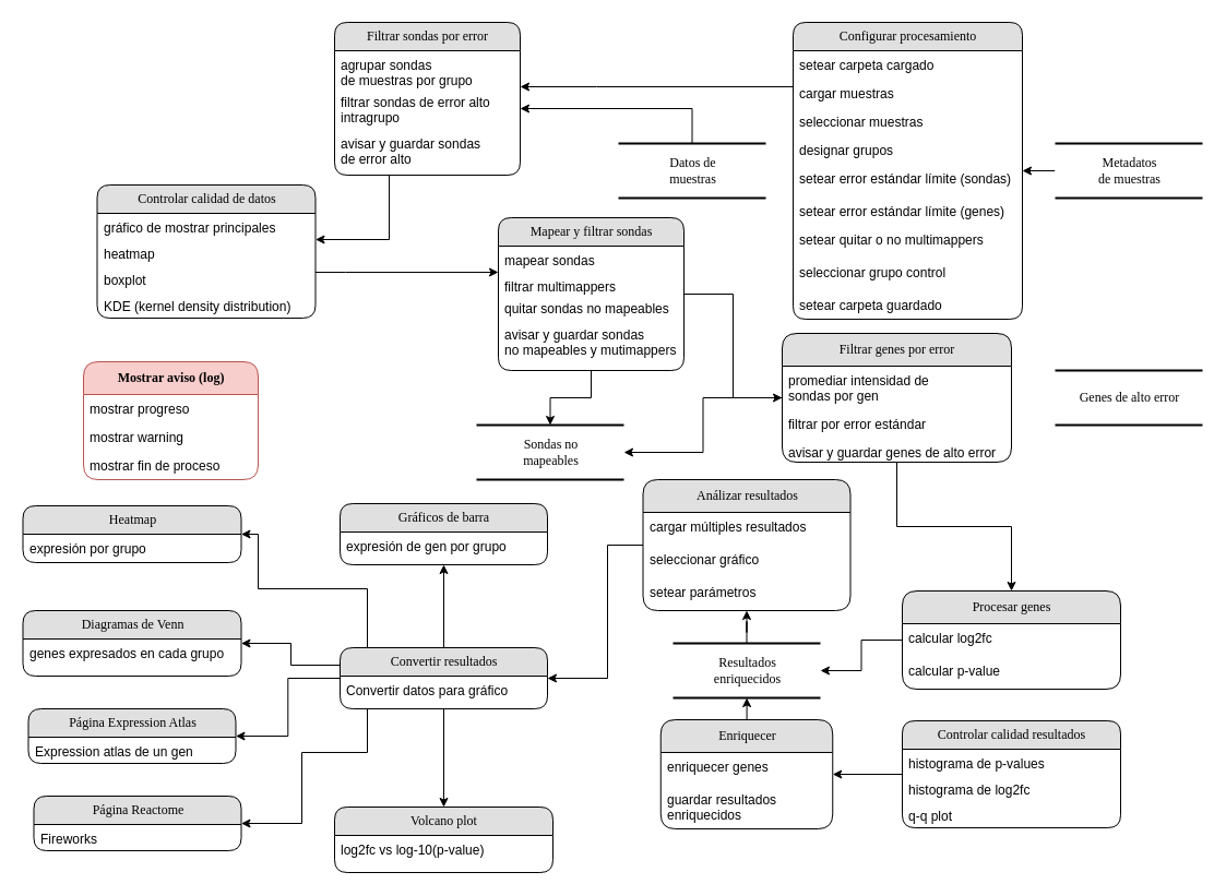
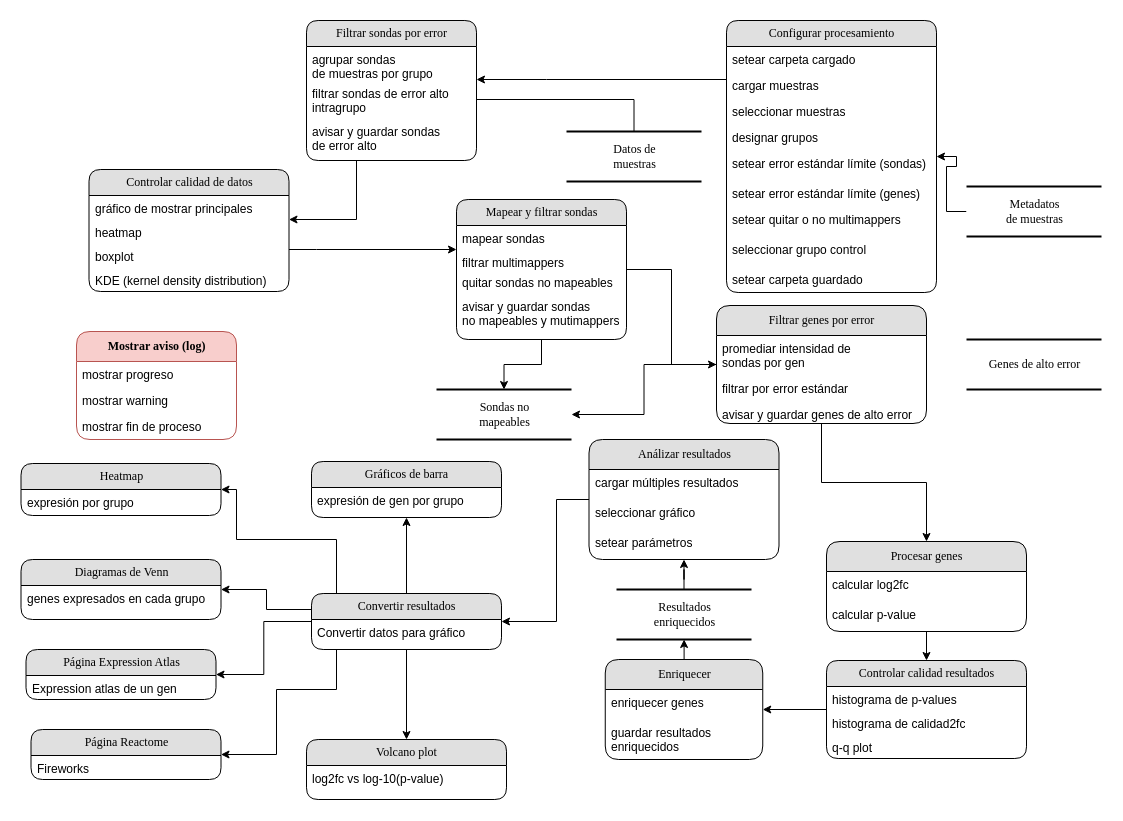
- <mxCell id="17" style="edgeStyle=orthogonalEdgeStyle;rounded=0;orthogonalLoop=1;jettySize=auto;html=1;" edge="1" parent="1" source="18" target="32"><mxGeometry relative="1" as="geometry"><Array as="points"><mxPoint x="634" y="99" /></Array></mxGeometry></mxCell>
+ <mxCell id="17" style="edgeStyle=orthogonalEdgeStyle;rounded=0;orthogonalLoop=1;jettySize=auto;html=1;endArrow=none;" edge="1" parent="1" source="18" target="32"><mxGeometry relative="1" as="geometry"><Array as="points"><mxPoint x="634" y="99" /></Array></mxGeometry></mxCell>
- <mxCell id="30" value="Metadatos &lt;br&gt;de muestras" style="html=1;rounded=0;shadow=0;comic=0;labelBackgroundColor=none;strokeWidth=2;fontFamily=Verdana;fontSize=12;align=center;shape=mxgraph.ios7ui.horLines;" vertex="1" parent="1"><mxGeometry x="966" y="131" width="135" height="50" as="geometry" /></mxCell>
+ <mxCell id="30" value="Metadatos &lt;br&gt;de muestras" style="html=1;rounded=0;shadow=0;comic=0;labelBackgroundColor=none;strokeWidth=2;fontFamily=Verdana;fontSize=12;align=center;shape=mxgraph.ios7ui.horLines;" vertex="1" parent="1"><mxGeometry x="966" y="186" width="135" height="50" as="geometry" /></mxCell>
- <mxCell id="68" style="edgeStyle=orthogonalEdgeStyle;rounded=0;orthogonalLoop=1;jettySize=auto;html=1;" edge="1" parent="1" source="69" target="53"><mxGeometry relative="1" as="geometry" /></mxCell>
+ <mxCell id="68" style="edgeStyle=orthogonalEdgeStyle;rounded=0;orthogonalLoop=1;jettySize=auto;html=1;" edge="1" parent="1" source="69" target="73"><mxGeometry relative="1" as="geometry" /></mxCell>
- <mxCell id="75" value="histograma de log2fc" style="text;html=1;strokeColor=none;fillColor=none;spacingLeft=4;spacingRight=4;whiteSpace=wrap;overflow=hidden;rotatable=0;points=[[0,0.5],[1,0.5]];portConstraint=eastwest;" vertex="1" parent="73"><mxGeometry y="50" width="200" height="24" as="geometry" /></mxCell>
+ <mxCell id="75" value="histograma de calidad2fc" style="text;html=1;strokeColor=none;fillColor=none;spacingLeft=4;spacingRight=4;whiteSpace=wrap;overflow=hidden;rotatable=0;points=[[0,0.5],[1,0.5]];portConstraint=eastwest;" vertex="1" parent="73"><mxGeometry y="50" width="200" height="24" as="geometry" /></mxCell>
